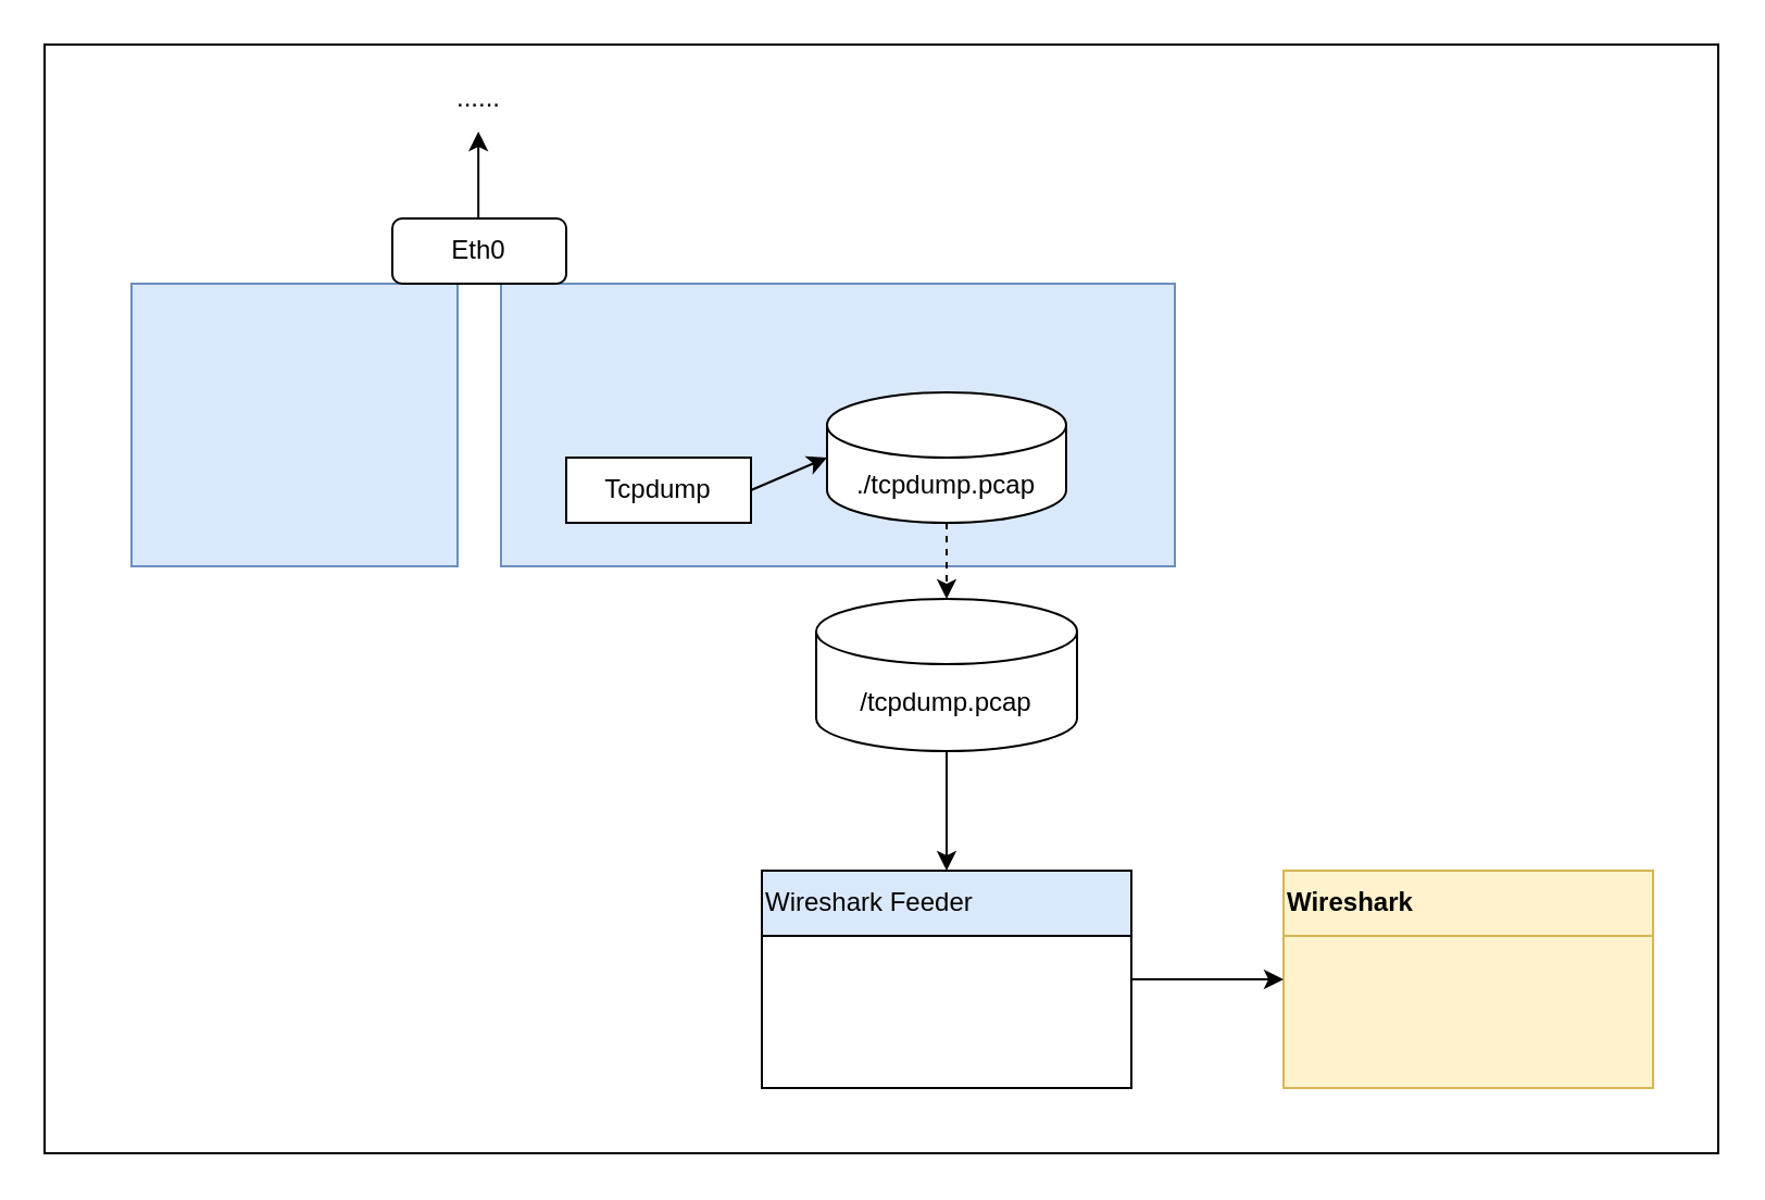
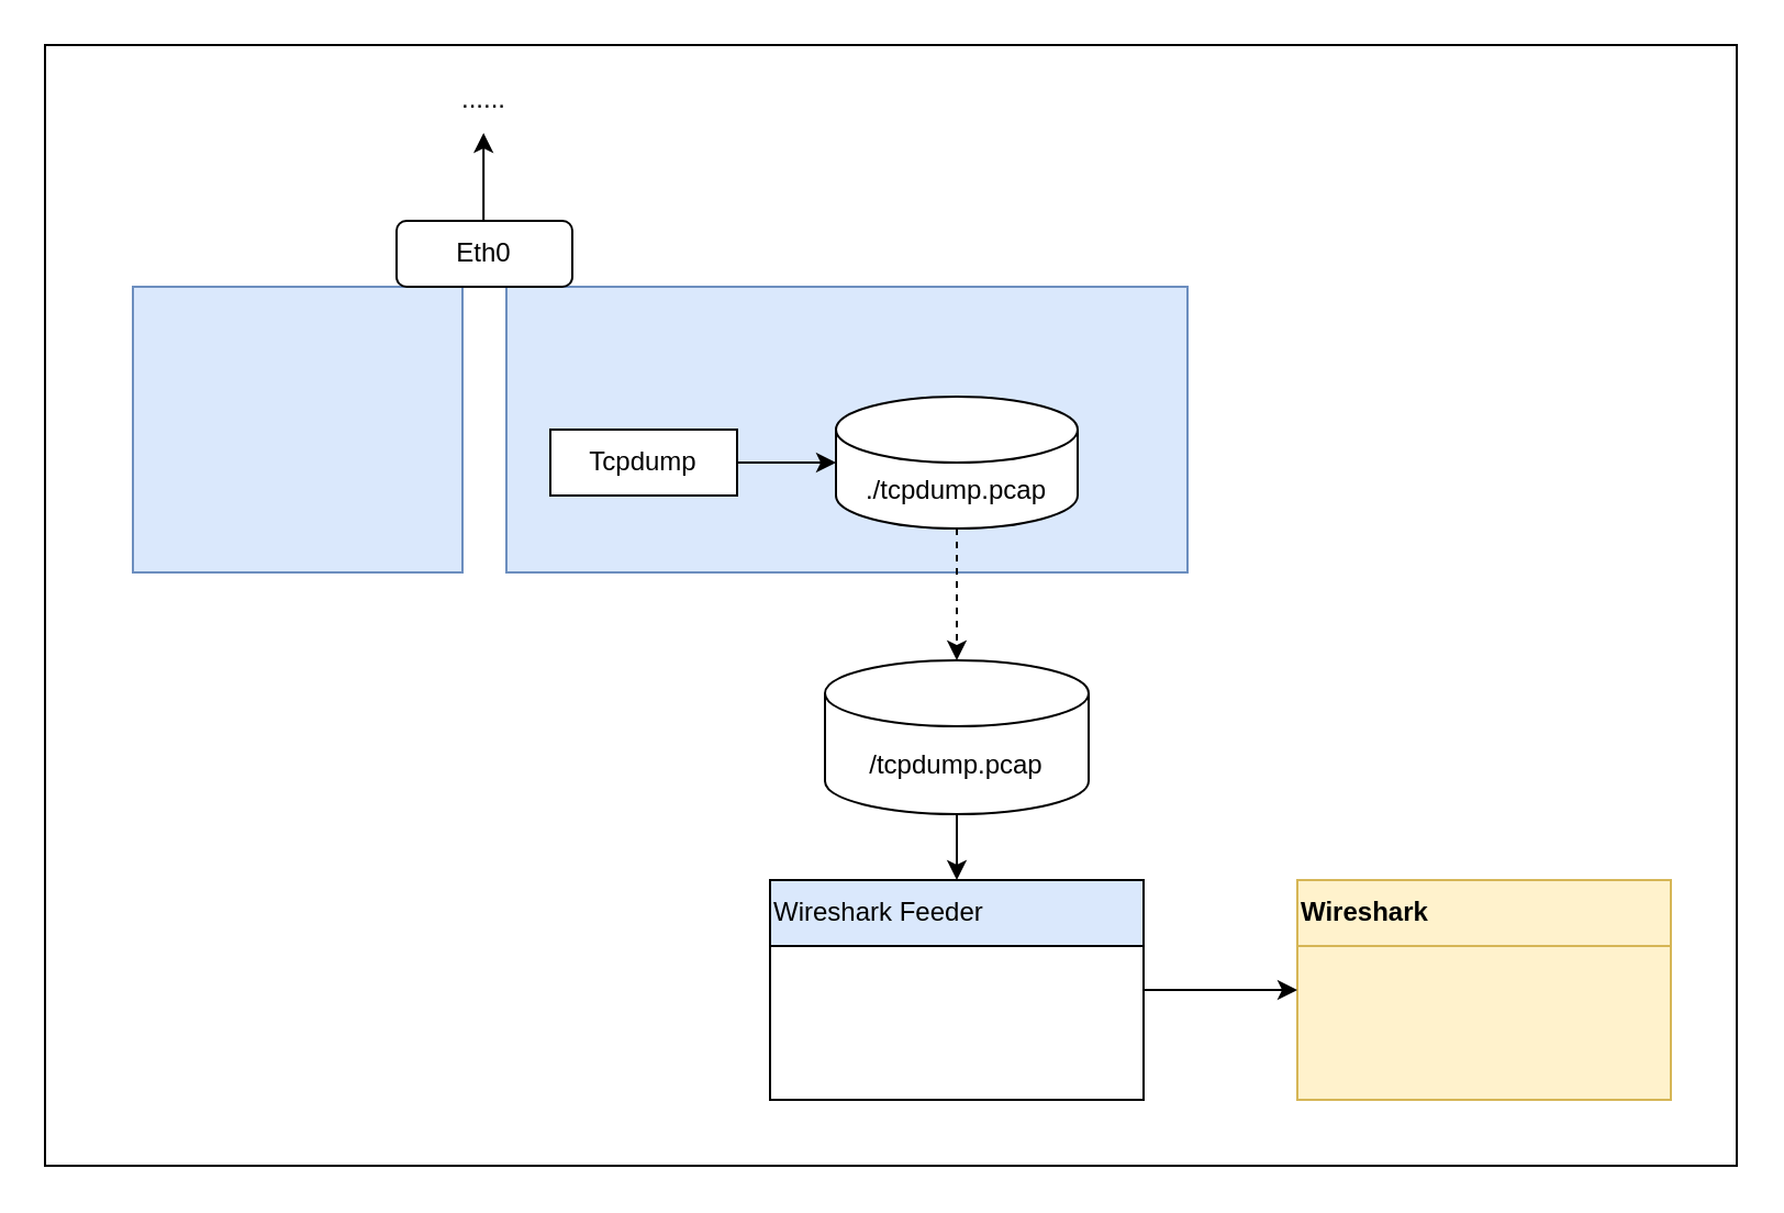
- <mxCell id="14" value="Tcpdump" style="rounded=0;whiteSpace=wrap;html=1;" vertex="1" parent="1"><mxGeometry x="260" y="210" width="85" height="30" as="geometry" /></mxCell>
+ <mxCell id="14" value="Tcpdump" style="rounded=0;whiteSpace=wrap;html=1;" vertex="1" parent="1"><mxGeometry x="250" y="195" width="85" height="30" as="geometry" /></mxCell>
- <mxCell id="12" value="/tcpdump.pcap" style="shape=cylinder3;whiteSpace=wrap;html=1;boundedLbl=1;backgroundOutline=1;size=15;" vertex="1" parent="1"><mxGeometry x="375" y="275" width="120" height="70" as="geometry" /></mxCell>
+ <mxCell id="12" value="/tcpdump.pcap" style="shape=cylinder3;whiteSpace=wrap;html=1;boundedLbl=1;backgroundOutline=1;size=15;" vertex="1" parent="1"><mxGeometry x="375" y="300" width="120" height="70" as="geometry" /></mxCell>
